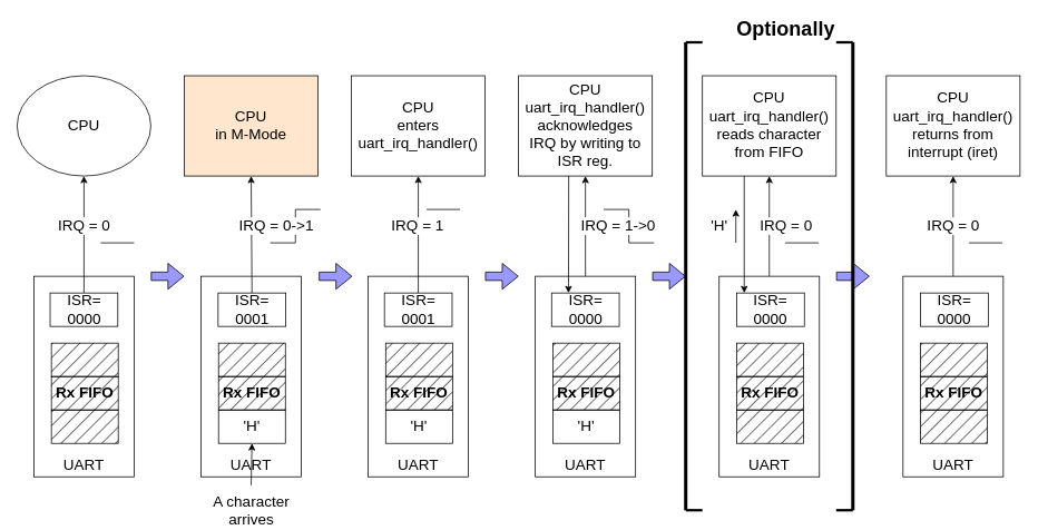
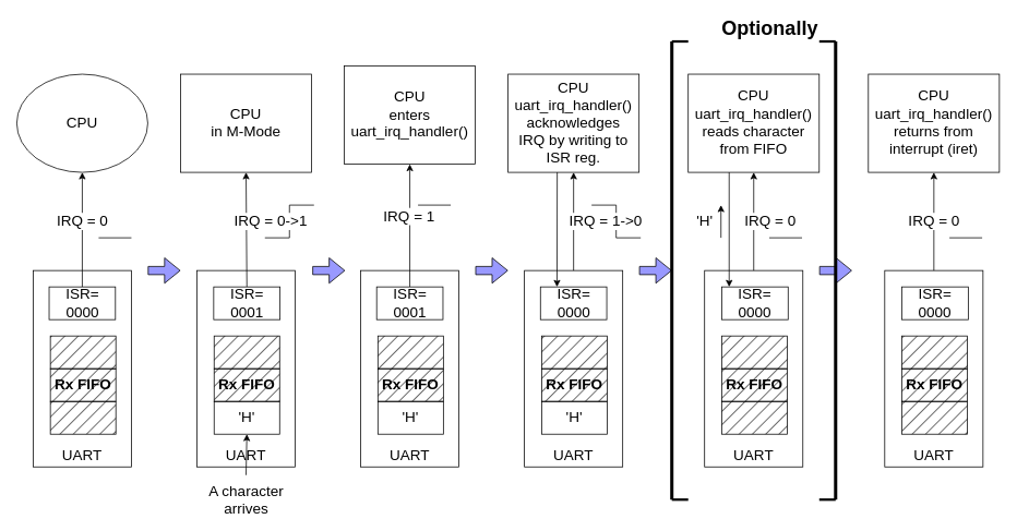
- <mxCell id="31" value="CPU&lt;div&gt;in M-Mode&lt;/div&gt;" style="rounded=0;whiteSpace=wrap;html=1;fontSize=18;fillColor=#ffe6cc;" parent="1" vertex="1"><mxGeometry x="220" y="90" width="160" height="120" as="geometry" /></mxCell>
+ <mxCell id="31" value="CPU&lt;div&gt;in M-Mode&lt;/div&gt;" style="rounded=0;whiteSpace=wrap;html=1;fontSize=18;" parent="1" vertex="1"><mxGeometry x="220" y="90" width="160" height="120" as="geometry" /></mxCell>
- <mxCell id="12" value="CPU&lt;div style=&quot;font-size: 18px;&quot;&gt;enters uart_irq_handler()&lt;/div&gt;" style="rounded=0;whiteSpace=wrap;html=1;fontSize=18;" parent="1" vertex="1"><mxGeometry x="420" y="90" width="160" height="120" as="geometry" /></mxCell>
+ <mxCell id="12" value="CPU&lt;div style=&quot;font-size: 18px;&quot;&gt;enters uart_irq_handler()&lt;/div&gt;" style="rounded=0;whiteSpace=wrap;html=1;fontSize=18;" parent="1" vertex="1"><mxGeometry x="420" y="80" width="160" height="120" as="geometry" /></mxCell>
